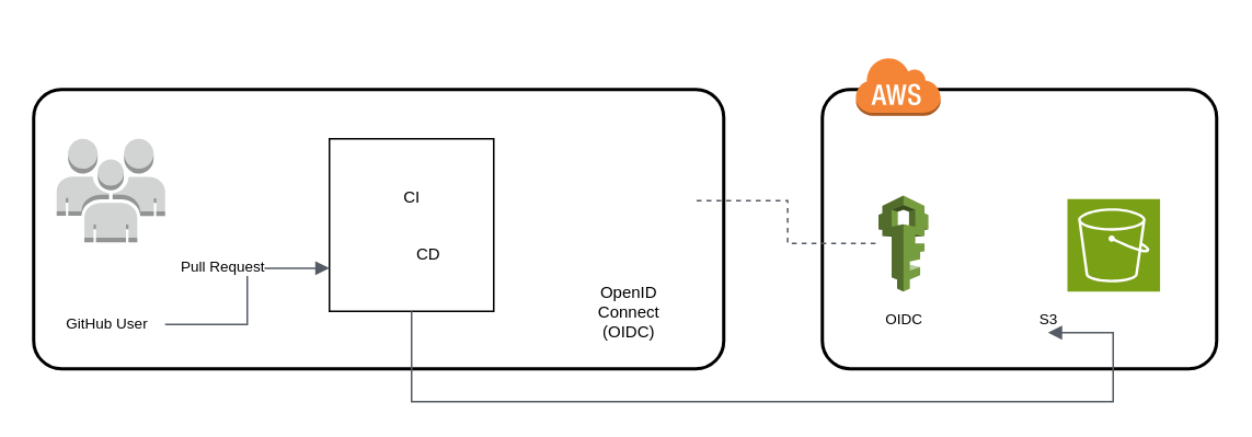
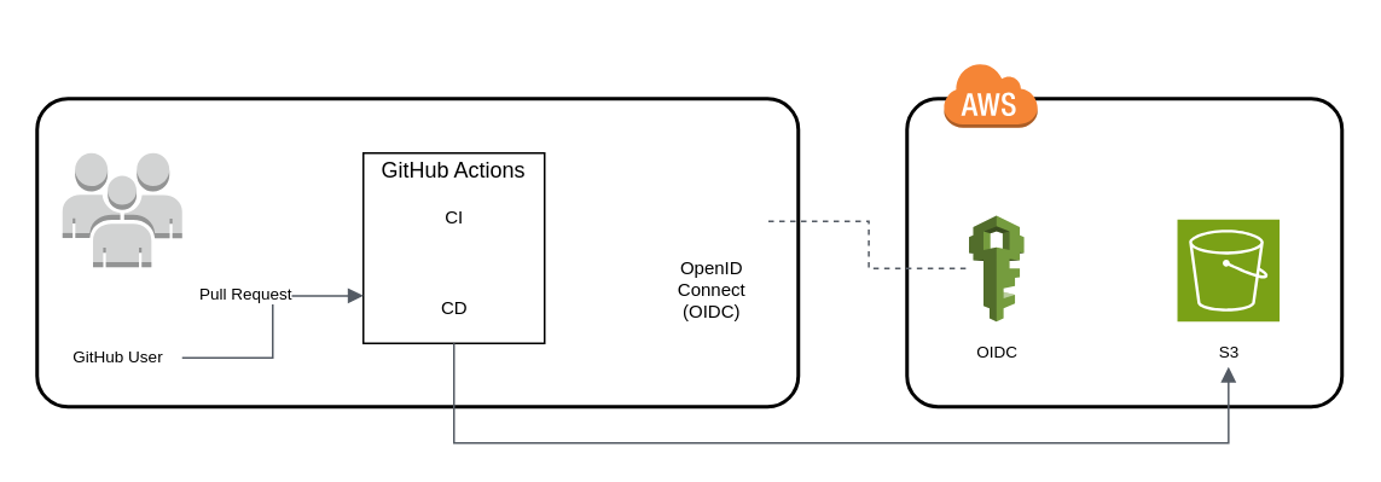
+ <mxCell id="9" value="GitHub Actions" style="text;html=1;strokeColor=none;fillColor=none;align=center;verticalAlign=middle;whiteSpace=wrap;rounded=0;" vertex="1" parent="1"><mxGeometry x="205" y="84" width="90" height="20" as="geometry" /></mxCell>
- <mxCell id="11" value="CD" style="text;html=1;strokeColor=none;fillColor=none;align=center;verticalAlign=middle;whiteSpace=wrap;rounded=0;fontSize=10;" vertex="1" parent="1"><mxGeometry x="247.5" y="143.68" width="25" height="20" as="geometry" /></mxCell>
+ <mxCell id="11" value="CD" style="text;html=1;strokeColor=none;fillColor=none;align=center;verticalAlign=middle;whiteSpace=wrap;rounded=0;fontSize=10;" vertex="1" parent="1"><mxGeometry x="237.5" y="158.68" width="25" height="20" as="geometry" /></mxCell>
- <mxCell id="17" value="OpenID&lt;br&gt;Connect&lt;br&gt;(OIDC)" style="text;html=1;strokeColor=none;fillColor=none;align=center;verticalAlign=middle;whiteSpace=wrap;rounded=0;fontSize=10;" vertex="1" parent="1"><mxGeometry x="358.5" y="170.37" width="46.5" height="38.25" as="geometry" /></mxCell>
+ <mxCell id="17" value="OpenID&lt;br&gt;Connect&lt;br&gt;(OIDC)" style="text;html=1;strokeColor=none;fillColor=none;align=center;verticalAlign=middle;whiteSpace=wrap;rounded=0;fontSize=10;" vertex="1" parent="1"><mxGeometry x="368.5" y="140.37" width="46.5" height="38.25" as="geometry" /></mxCell>
- <mxCell id="19" value="S3" style="text;html=1;strokeColor=none;fillColor=none;align=center;verticalAlign=middle;whiteSpace=wrap;rounded=0;fontSize=9;" vertex="1" parent="1"><mxGeometry x="611.62" y="186" width="51.5" height="16" as="geometry" /></mxCell>
+ <mxCell id="19" value="S3" style="text;html=1;strokeColor=none;fillColor=none;align=center;verticalAlign=middle;whiteSpace=wrap;rounded=0;fontSize=9;" vertex="1" parent="1"><mxGeometry x="651.62" y="186" width="51.5" height="16" as="geometry" /></mxCell>
